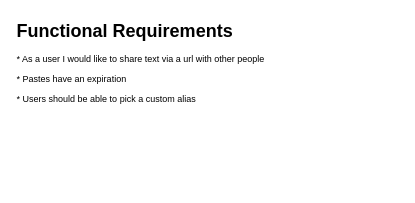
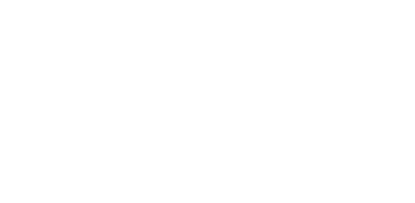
- <mxCell id="2" value="&lt;h1 style=&quot;margin-top: 0px;&quot;&gt;Functional Requirements&lt;/h1&gt;&lt;p&gt;* As a user I would like to share text via a url with other people&lt;/p&gt;&lt;p&gt;* Pastes have an expiration&lt;/p&gt;&lt;p&gt;* Users should be able to pick a custom alias&lt;/p&gt;" style="text;html=1;whiteSpace=wrap;overflow=hidden;rounded=0;" parent="1" vertex="1"><mxGeometry x="20" y="20" width="511" height="228" as="geometry" /></mxCell>
